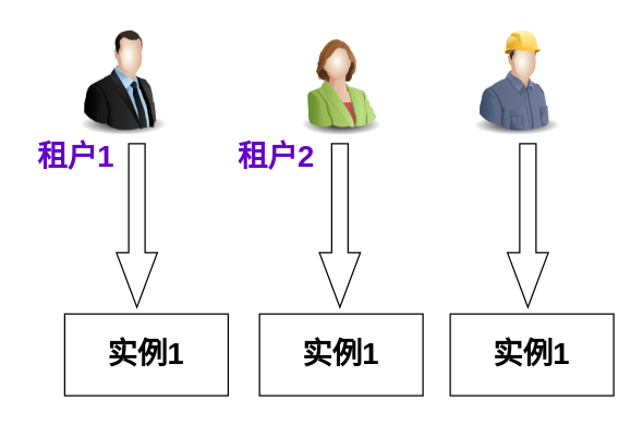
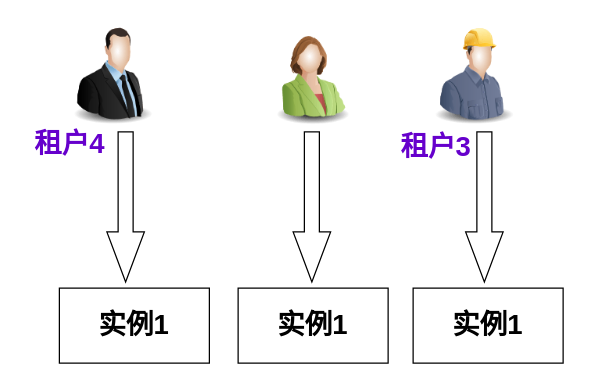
- <mxCell id="11" value="&lt;b&gt;&lt;font color=&quot;#6600CC&quot;&gt;租户1&lt;/font&gt;&lt;/b&gt;" style="text;html=1;align=center;verticalAlign=middle;resizable=0;points=[];autosize=1;strokeColor=none;fillColor=none;fontSize=22;" vertex="1" parent="1"><mxGeometry x="20" y="100" width="70" height="30" as="geometry" /></mxCell>
+ <mxCell id="11" value="&lt;b&gt;&lt;font color=&quot;#6600CC&quot;&gt;租户4&lt;/font&gt;&lt;/b&gt;" style="text;html=1;align=center;verticalAlign=middle;resizable=0;points=[];autosize=1;strokeColor=none;fillColor=none;fontSize=22;" vertex="1" parent="1"><mxGeometry x="20" y="100" width="70" height="30" as="geometry" /></mxCell>
- <mxCell id="12" value="&lt;b&gt;&lt;font color=&quot;#6600CC&quot;&gt;租户2&lt;/font&gt;&lt;/b&gt;" style="text;html=1;align=center;verticalAlign=middle;resizable=0;points=[];autosize=1;strokeColor=none;fillColor=none;fontSize=22;" vertex="1" parent="1"><mxGeometry x="167" y="100" width="70" height="30" as="geometry" /></mxCell>
+ <mxCell id="13" value="&lt;b&gt;&lt;font color=&quot;#6600CC&quot;&gt;租户3&lt;/font&gt;&lt;/b&gt;" style="text;html=1;align=center;verticalAlign=middle;resizable=0;points=[];autosize=1;strokeColor=none;fillColor=none;fontSize=22;" vertex="1" parent="1"><mxGeometry x="313" y="103" width="70" height="30" as="geometry" /></mxCell>
